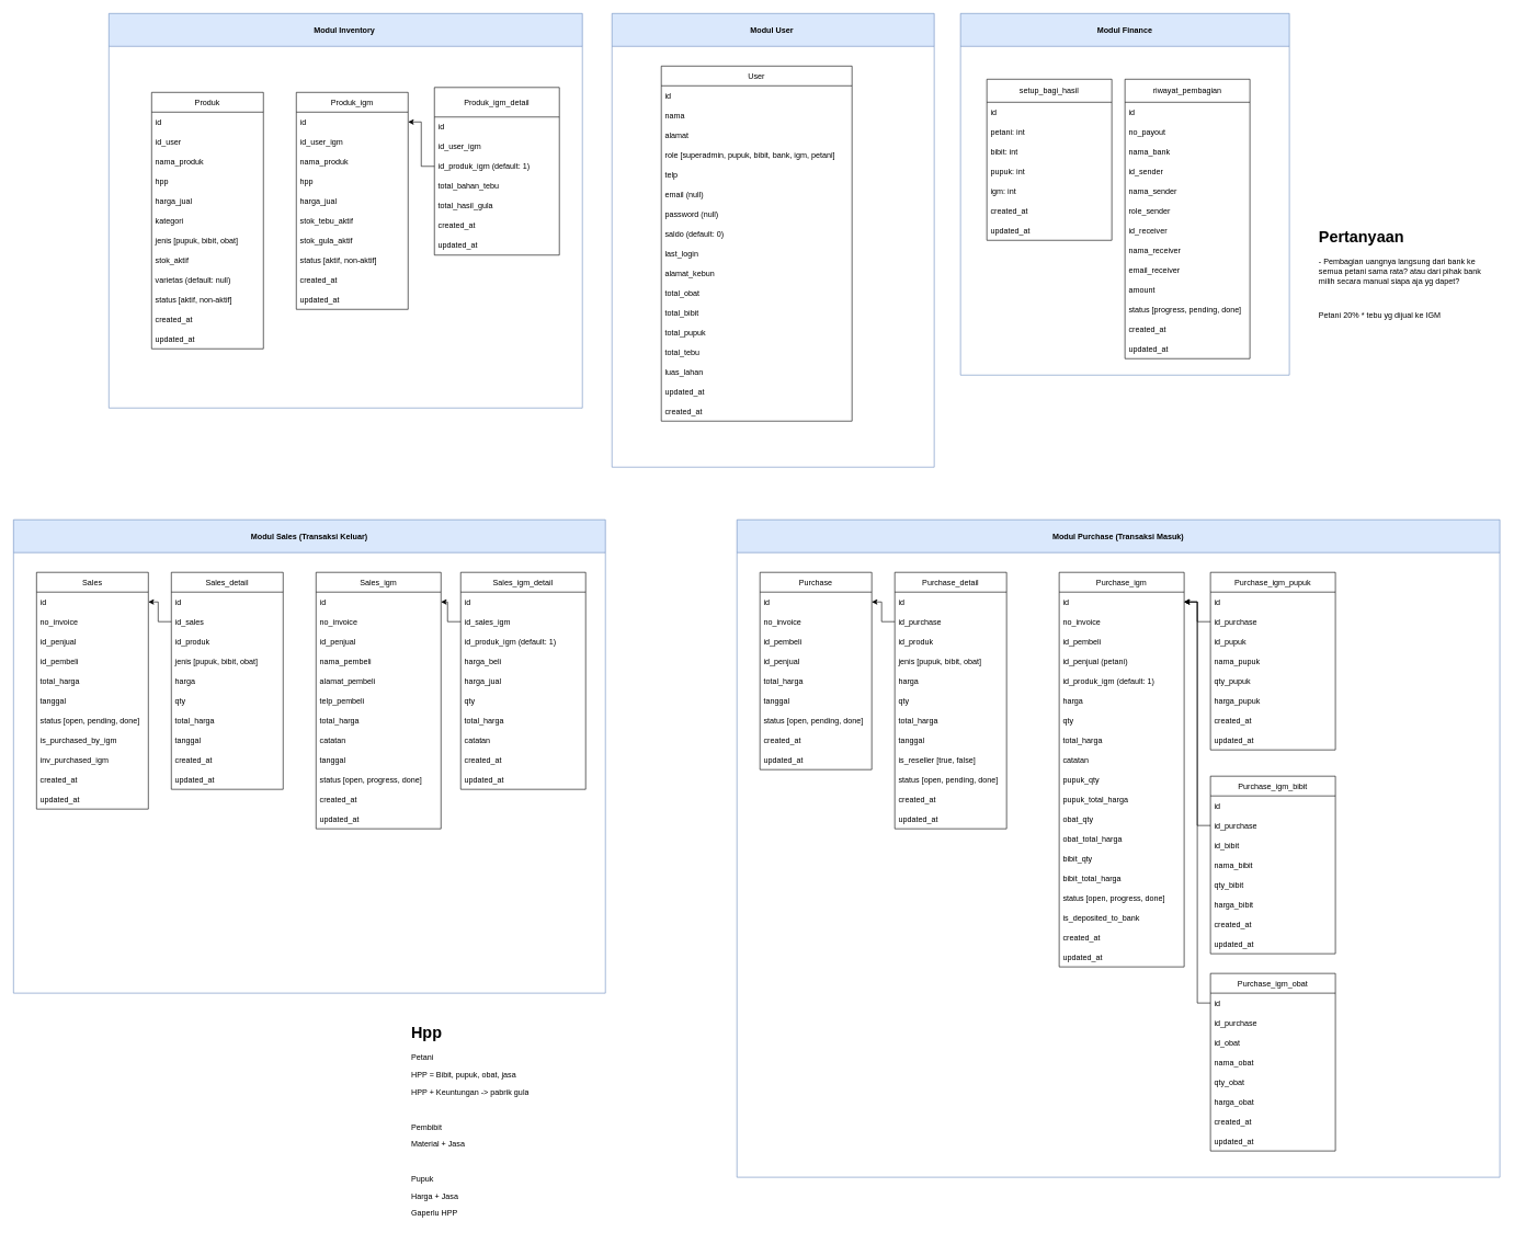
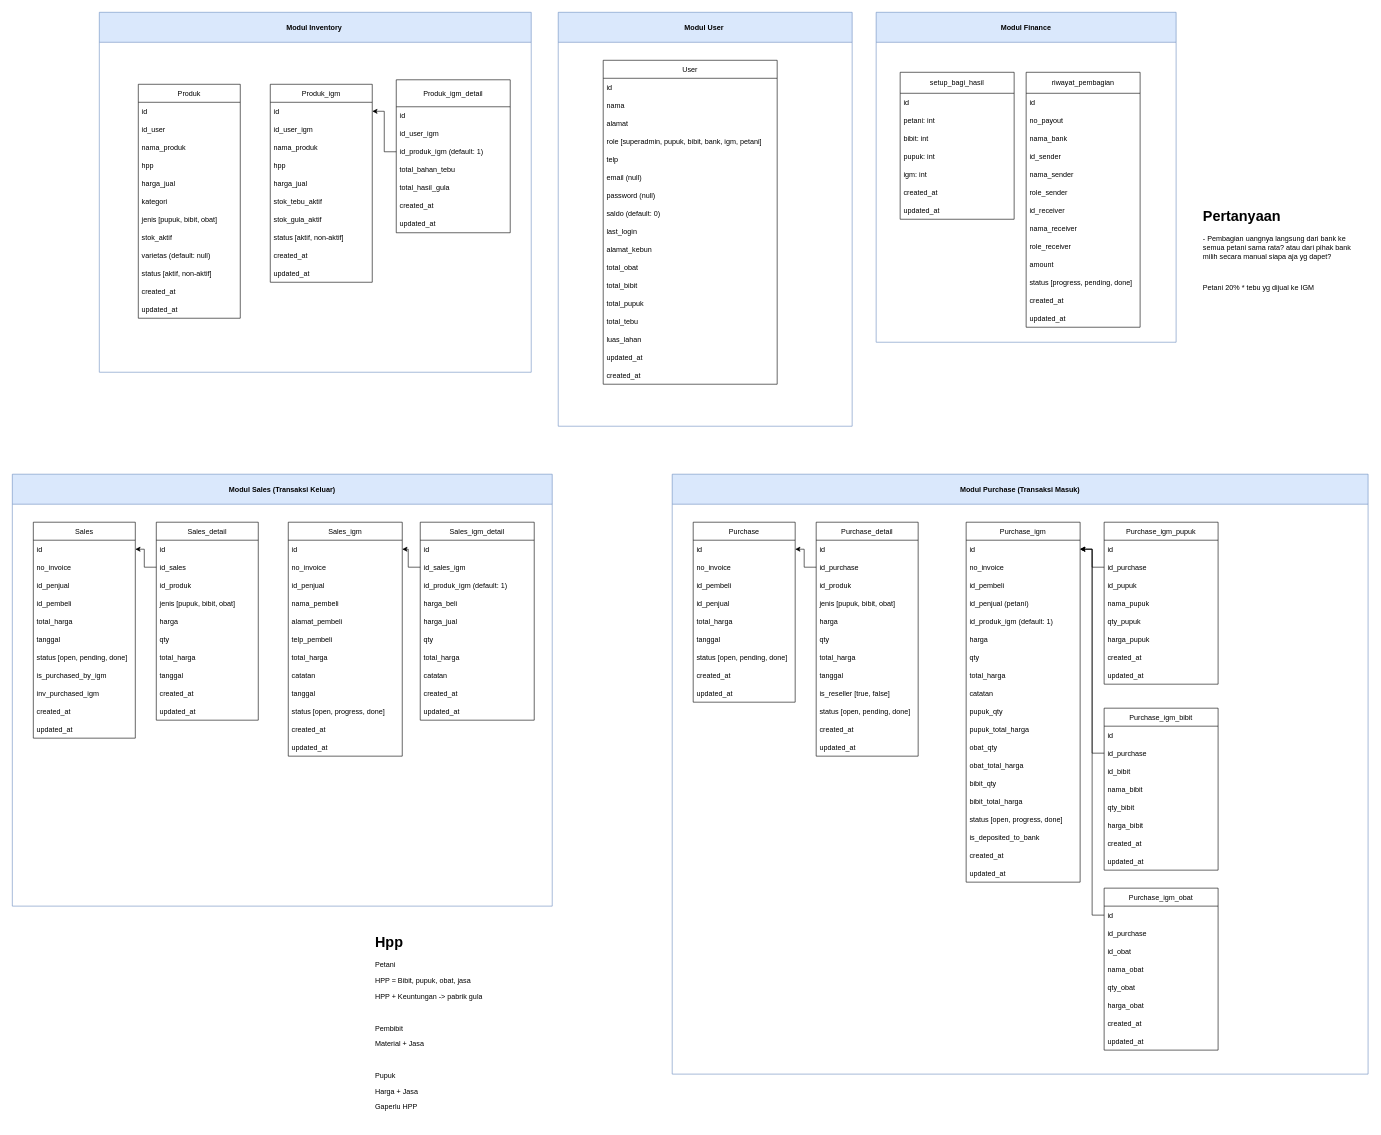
- <mxCell id="73" value="email_receiver" style="text;strokeColor=none;fillColor=none;align=left;verticalAlign=middle;spacingLeft=4;spacingRight=4;overflow=hidden;points=[[0,0.5],[1,0.5]];portConstraint=eastwest;rotatable=0;" parent="64" vertex="1"><mxGeometry y="275" width="190" height="30" as="geometry" /></mxCell>
+ <mxCell id="73" value="role_receiver" style="text;strokeColor=none;fillColor=none;align=left;verticalAlign=middle;spacingLeft=4;spacingRight=4;overflow=hidden;points=[[0,0.5],[1,0.5]];portConstraint=eastwest;rotatable=0;" parent="64" vertex="1"><mxGeometry y="275" width="190" height="30" as="geometry" /></mxCell>
